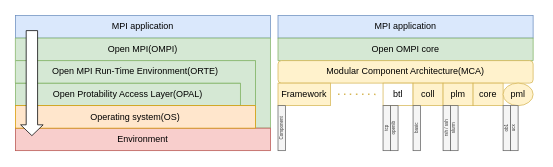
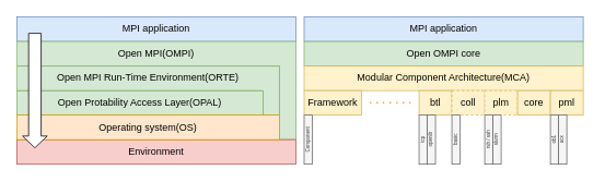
- <mxCell id="13" value="Modular Component Architecture(MCA)" style="whiteSpace=wrap;html=1;fillColor=#fff2cc;strokeColor=#d6b656;rounded=1;" vertex="1" parent="1"><mxGeometry x="370" y="80" width="340" height="30" as="geometry" /></mxCell>
+ <mxCell id="13" value="Modular Component Architecture(MCA)" style="rounded=0;whiteSpace=wrap;html=1;fillColor=#fff2cc;strokeColor=#d6b656;" vertex="1" parent="1"><mxGeometry x="370" y="80" width="340" height="30" as="geometry" /></mxCell>
- <mxCell id="14" value="btl" style="rounded=0;whiteSpace=wrap;html=1;fillColor=#ffffff;strokeColor=#d6b656;" vertex="1" parent="1"><mxGeometry x="510" y="110" width="40" height="30" as="geometry" /></mxCell>
+ <mxCell id="14" value="btl" style="rounded=0;whiteSpace=wrap;html=1;fillColor=#fff2cc;strokeColor=#d6b656;" vertex="1" parent="1"><mxGeometry x="510" y="110" width="40" height="30" as="geometry" /></mxCell>
- <mxCell id="15" value="coll" style="rounded=0;whiteSpace=wrap;html=1;fillColor=#fff2cc;strokeColor=#d6b656;" vertex="1" parent="1"><mxGeometry x="550" y="110" width="40" height="30" as="geometry" /></mxCell>
+ <mxCell id="15" value="coll" style="rounded=0;whiteSpace=wrap;html=1;fillColor=#fff2cc;strokeColor=#d6b656;dashed=1;" vertex="1" parent="1"><mxGeometry x="550" y="110" width="40" height="30" as="geometry" /></mxCell>
- <mxCell id="16" value="plm" style="rounded=0;whiteSpace=wrap;html=1;fillColor=#fff2cc;strokeColor=#d6b656;" vertex="1" parent="1"><mxGeometry x="590" y="110" width="40" height="30" as="geometry" /></mxCell>
+ <mxCell id="16" value="plm" style="rounded=0;whiteSpace=wrap;html=1;fillColor=#fff2cc;strokeColor=#d6b656;dashed=1;" vertex="1" parent="1"><mxGeometry x="590" y="110" width="40" height="30" as="geometry" /></mxCell>
- <mxCell id="18" value="pml" style="ellipse;whiteSpace=wrap;html=1;fillColor=#fff2cc;strokeColor=#d6b656;" vertex="1" parent="1"><mxGeometry x="670" y="110" width="40" height="30" as="geometry" /></mxCell>
+ <mxCell id="18" value="pml" style="rounded=0;whiteSpace=wrap;html=1;fillColor=#fff2cc;strokeColor=#d6b656;" vertex="1" parent="1"><mxGeometry x="670" y="110" width="40" height="30" as="geometry" /></mxCell>
